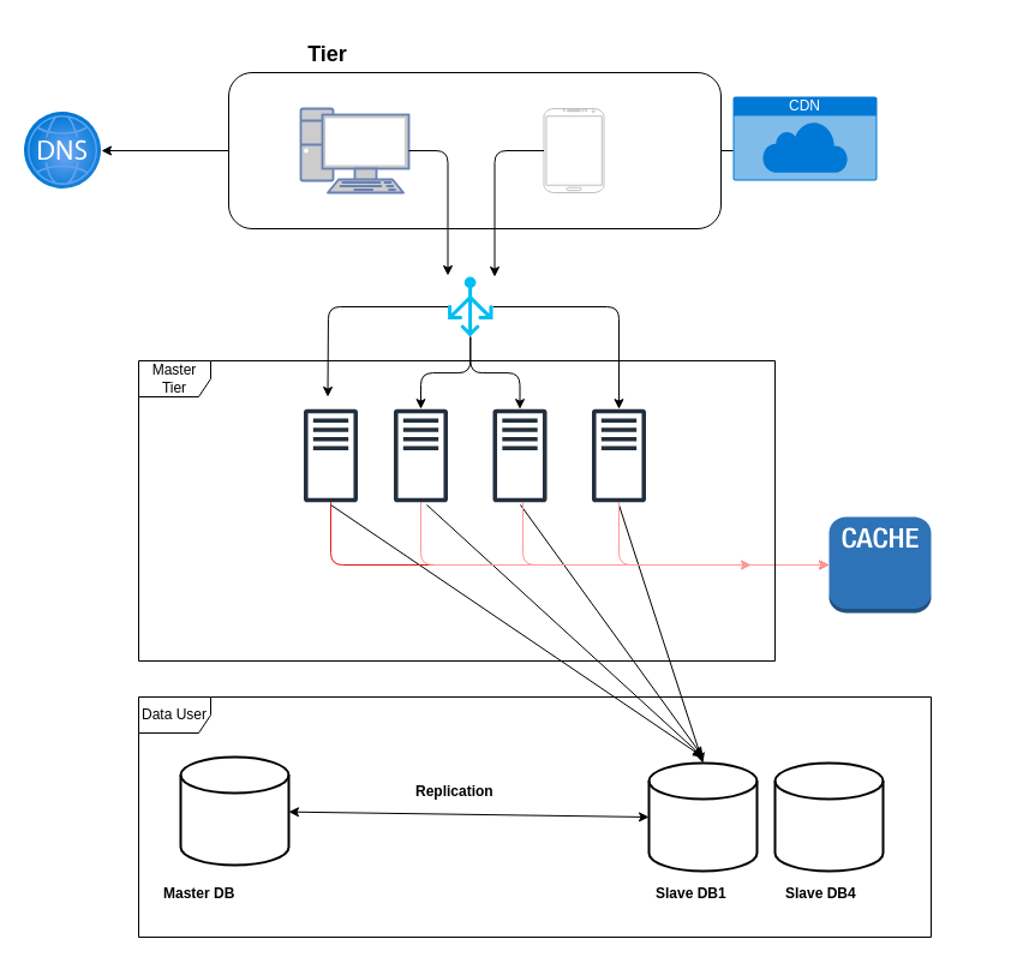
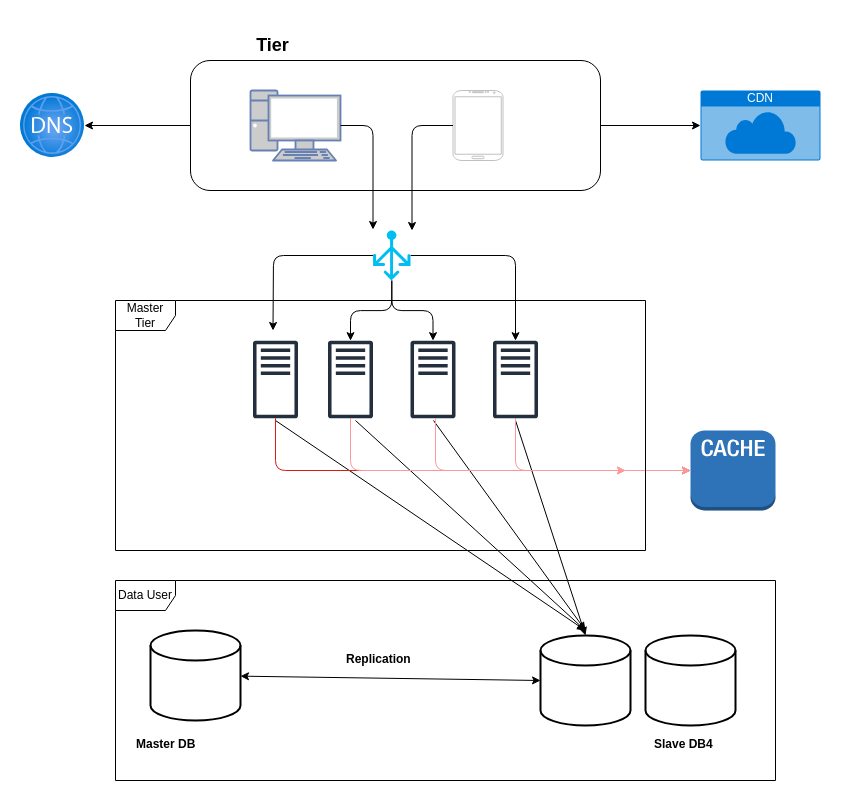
- <mxCell id="9" value="CDN" style="html=1;whiteSpace=wrap;strokeColor=none;fillColor=#0079D6;labelPosition=center;verticalLabelPosition=middle;verticalAlign=top;align=center;fontSize=12;outlineConnect=0;spacingTop=-6;fontColor=#FFFFFF;sketch=0;shape=mxgraph.sitemap.cloud;rounded=1;" parent="1" vertex="1"><mxGeometry x="610" y="80" width="120" height="70" as="geometry" /></mxCell>
+ <mxCell id="9" value="CDN" style="html=1;whiteSpace=wrap;strokeColor=none;fillColor=#0079D6;labelPosition=center;verticalLabelPosition=middle;verticalAlign=top;align=center;fontSize=12;outlineConnect=0;spacingTop=-6;fontColor=#FFFFFF;sketch=0;shape=mxgraph.sitemap.cloud;rounded=1;" parent="1" vertex="1"><mxGeometry x="700" y="90" width="120" height="70" as="geometry" /></mxCell>
- <mxCell id="34" value="Slave DB1" style="text;strokeColor=none;fillColor=none;spacingLeft=4;spacingRight=4;overflow=hidden;rotatable=0;points=[[0,0.5],[1,0.5]];portConstraint=eastwest;fontSize=12;whiteSpace=wrap;html=1;fontStyle=1;rounded=1;" parent="1" vertex="1"><mxGeometry x="540" y="730" width="85" height="30" as="geometry" /></mxCell>
